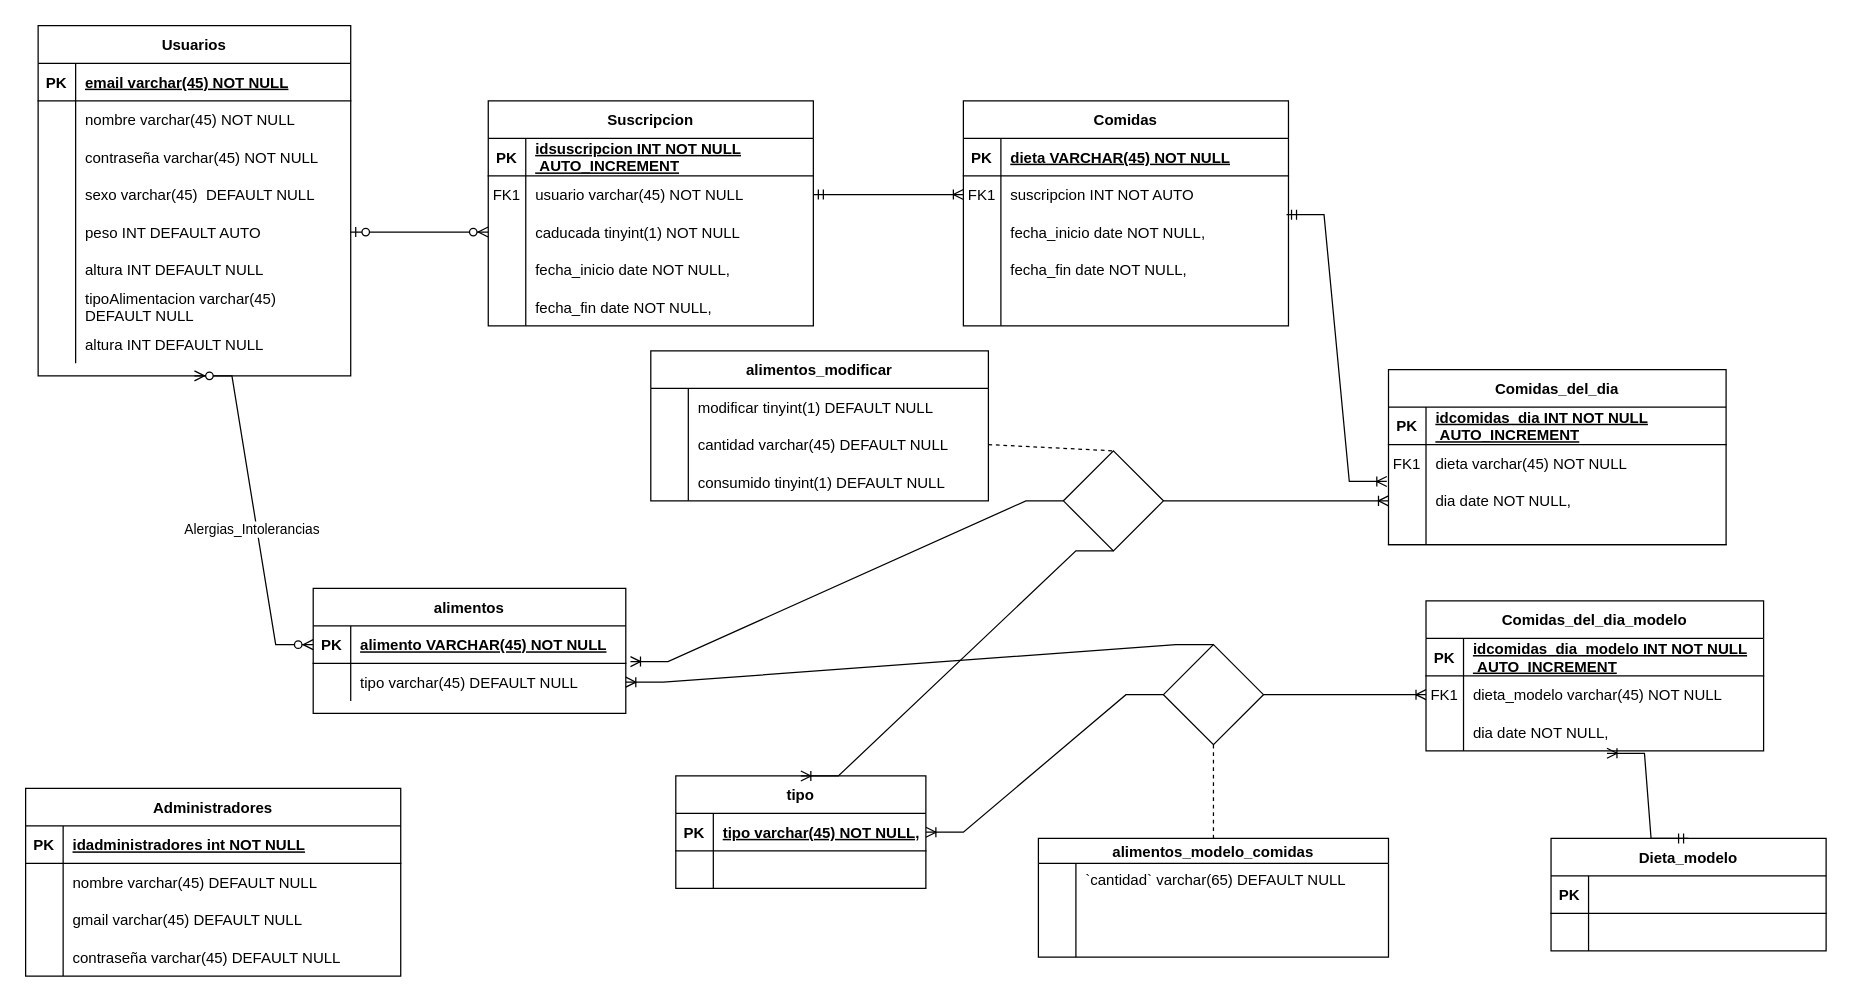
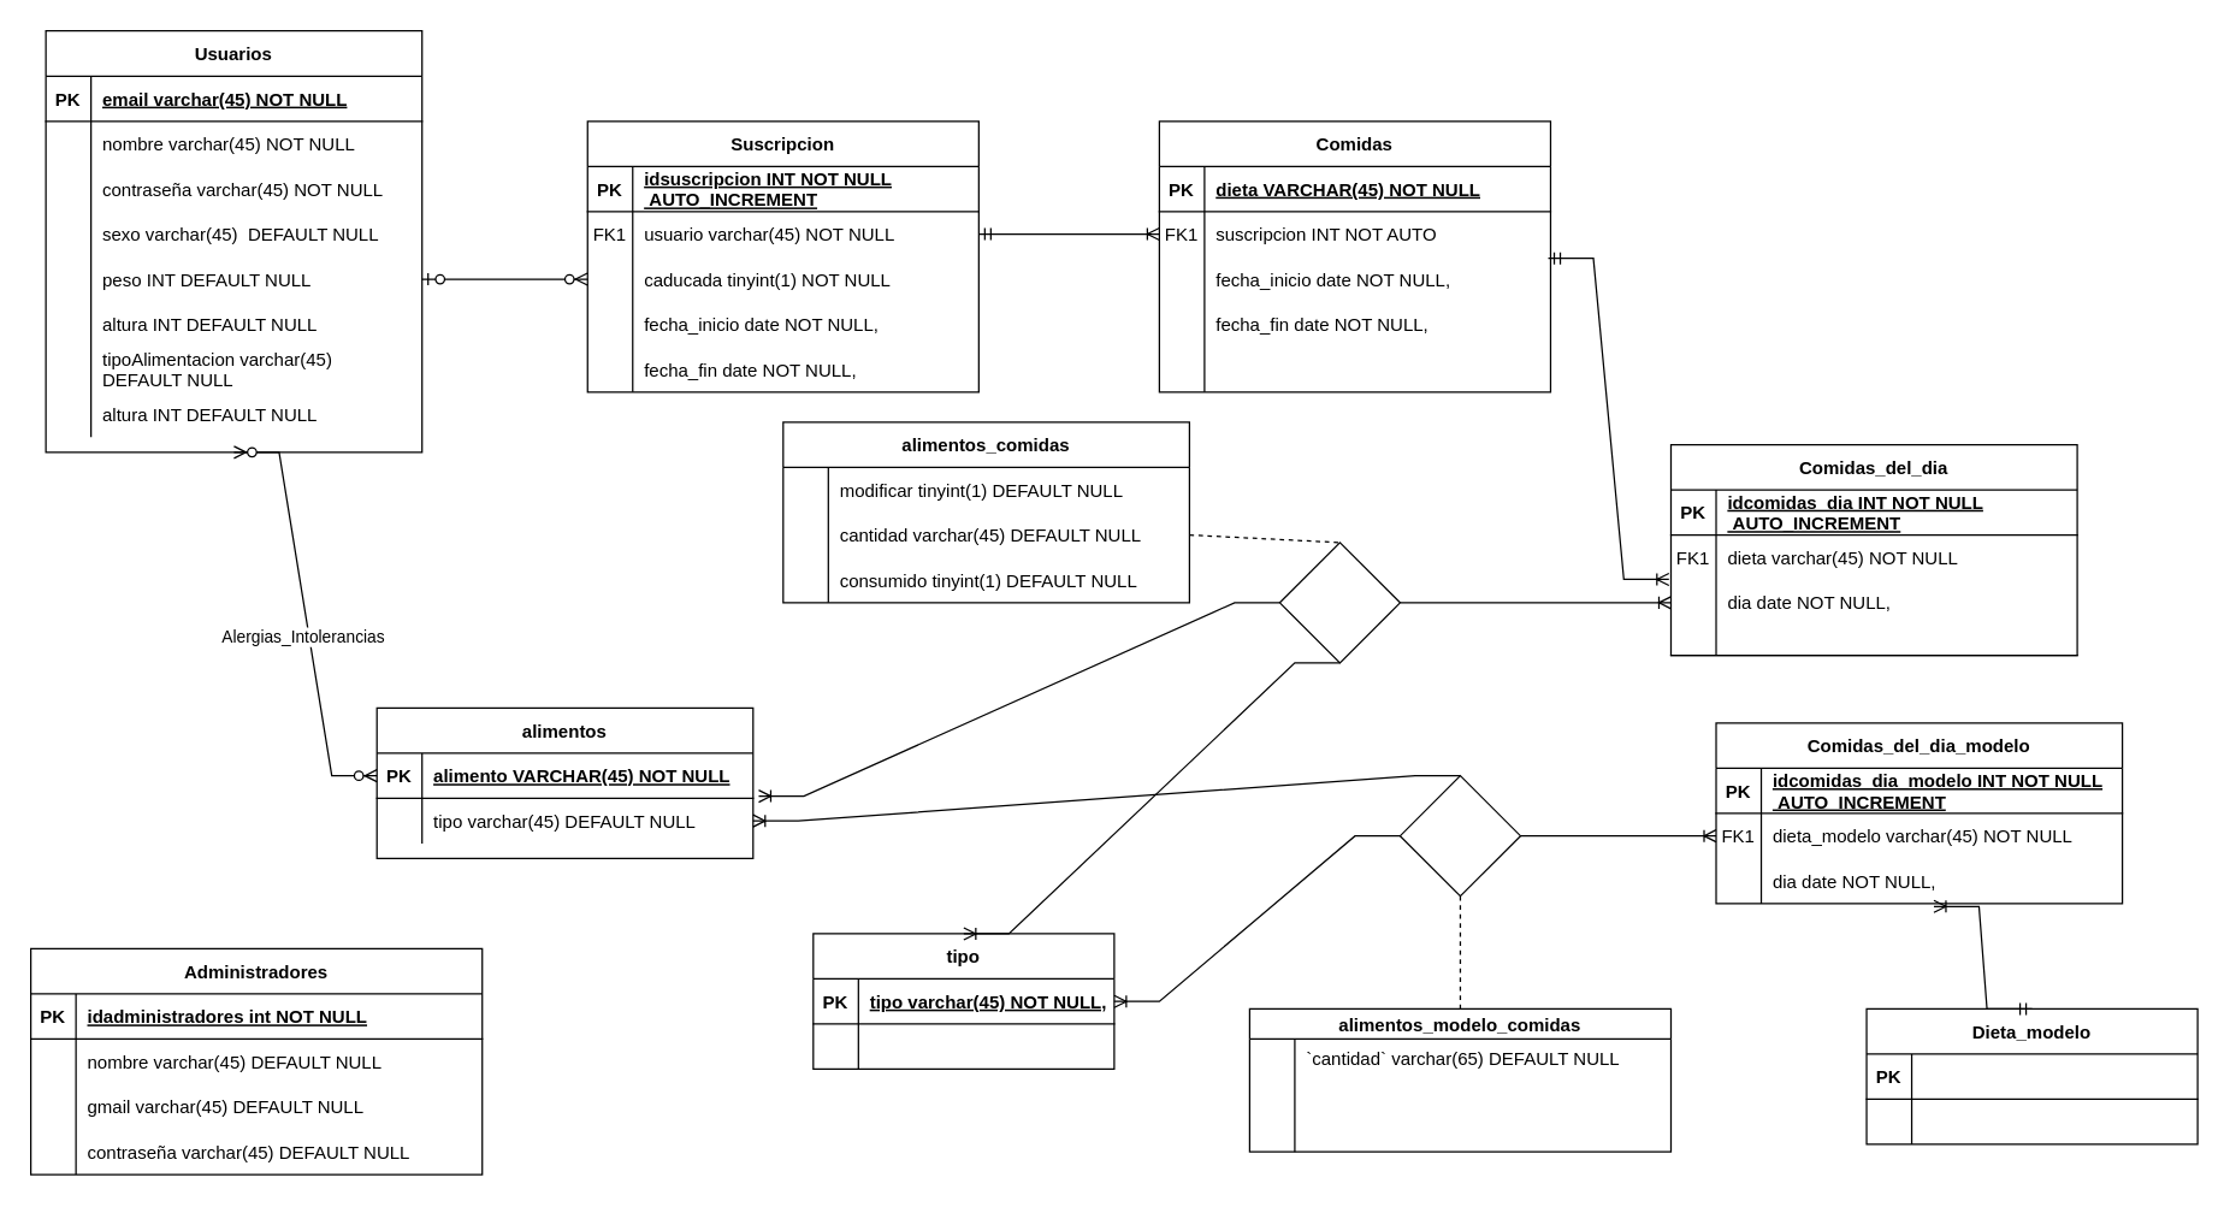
- <mxCell id="40" value="peso INT DEFAULT AUTO" style="shape=partialRectangle;overflow=hidden;connectable=0;fillColor=none;top=0;left=0;bottom=0;right=0;align=left;spacingLeft=6;" vertex="1" parent="38"><mxGeometry x="30" width="220" height="30" as="geometry"><mxRectangle width="220" height="30" as="alternateBounds" /></mxGeometry></mxCell>
+ <mxCell id="40" value="peso INT DEFAULT NULL" style="shape=partialRectangle;overflow=hidden;connectable=0;fillColor=none;top=0;left=0;bottom=0;right=0;align=left;spacingLeft=6;" vertex="1" parent="38"><mxGeometry x="30" width="220" height="30" as="geometry"><mxRectangle width="220" height="30" as="alternateBounds" /></mxGeometry></mxCell>
- <mxCell id="127" value="alimentos_modificar" style="shape=table;startSize=30;container=1;collapsible=1;childLayout=tableLayout;fixedRows=1;rowLines=0;fontStyle=1;align=center;resizeLast=1;" vertex="1" parent="1"><mxGeometry x="520" y="280" width="270" height="120" as="geometry" /></mxCell>
+ <mxCell id="127" value="alimentos_comidas" style="shape=table;startSize=30;container=1;collapsible=1;childLayout=tableLayout;fixedRows=1;rowLines=0;fontStyle=1;align=center;resizeLast=1;" vertex="1" parent="1"><mxGeometry x="520" y="280" width="270" height="120" as="geometry" /></mxCell>
